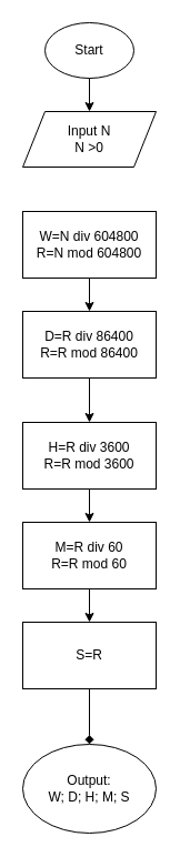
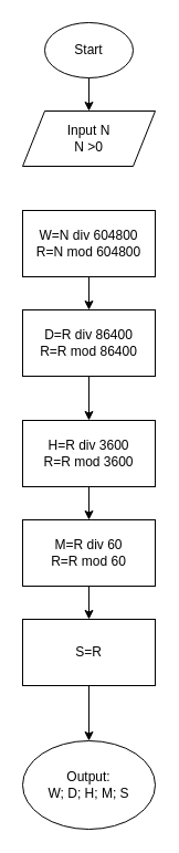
- <mxCell id="10" value="" style="endArrow=diamond;html=1;exitX=0.5;exitY=1;exitDx=0;exitDy=0;entryX=0.5;entryY=0;entryDx=0;entryDy=0;" parent="1" source="8" target="9" edge="1"><mxGeometry width="50" height="50" relative="1" as="geometry"><mxPoint x="170" y="610" as="sourcePoint" /><mxPoint x="220" y="560" as="targetPoint" /></mxGeometry></mxCell>
+ <mxCell id="10" value="" style="endArrow=classic;html=1;exitX=0.5;exitY=1;exitDx=0;exitDy=0;entryX=0.5;entryY=0;entryDx=0;entryDy=0;" parent="1" source="8" target="9" edge="1"><mxGeometry width="50" height="50" relative="1" as="geometry"><mxPoint x="170" y="610" as="sourcePoint" /><mxPoint x="220" y="560" as="targetPoint" /></mxGeometry></mxCell>
